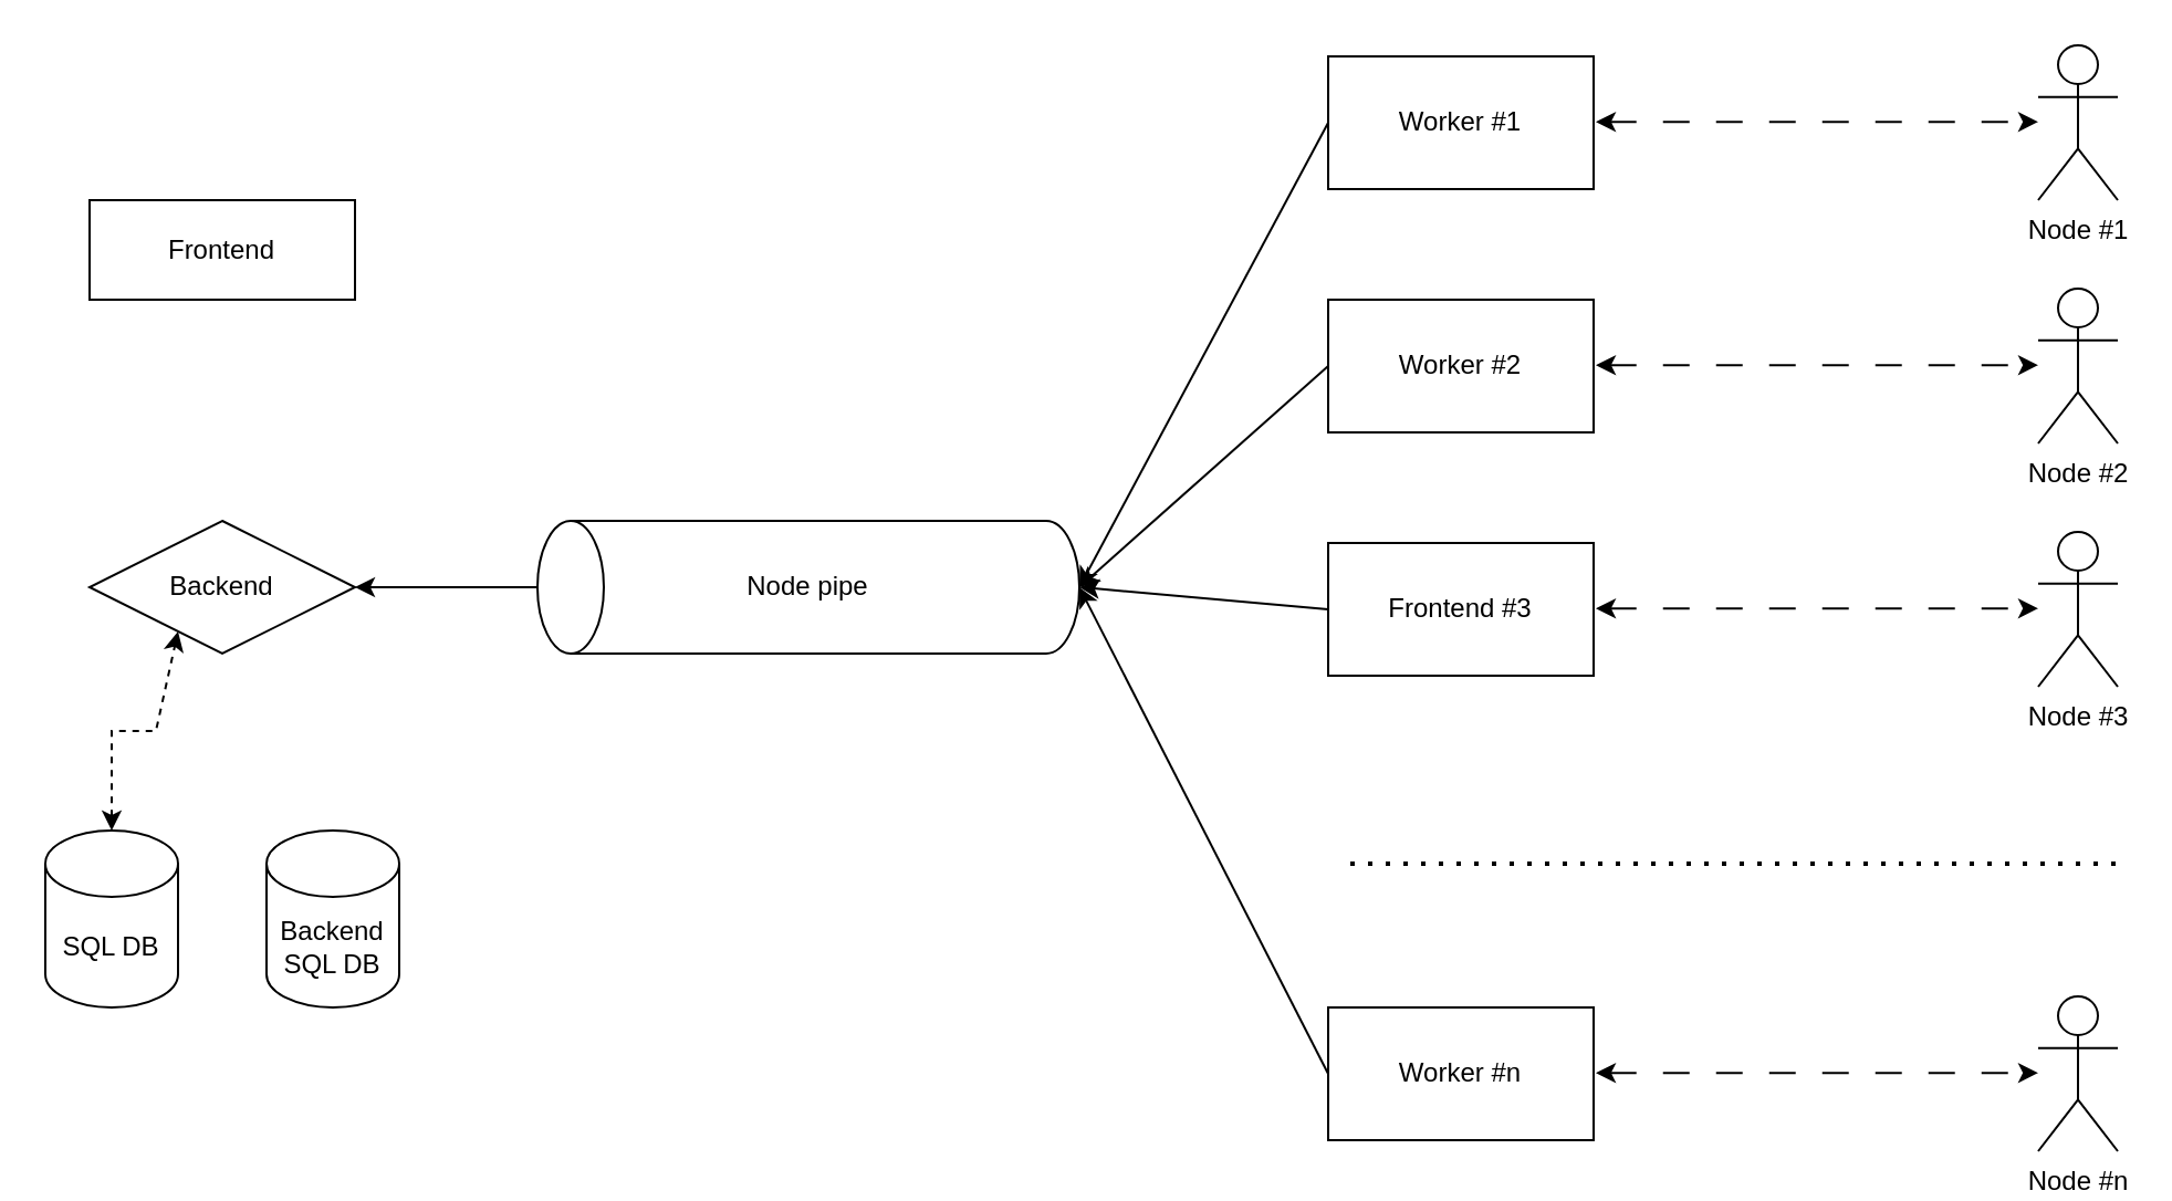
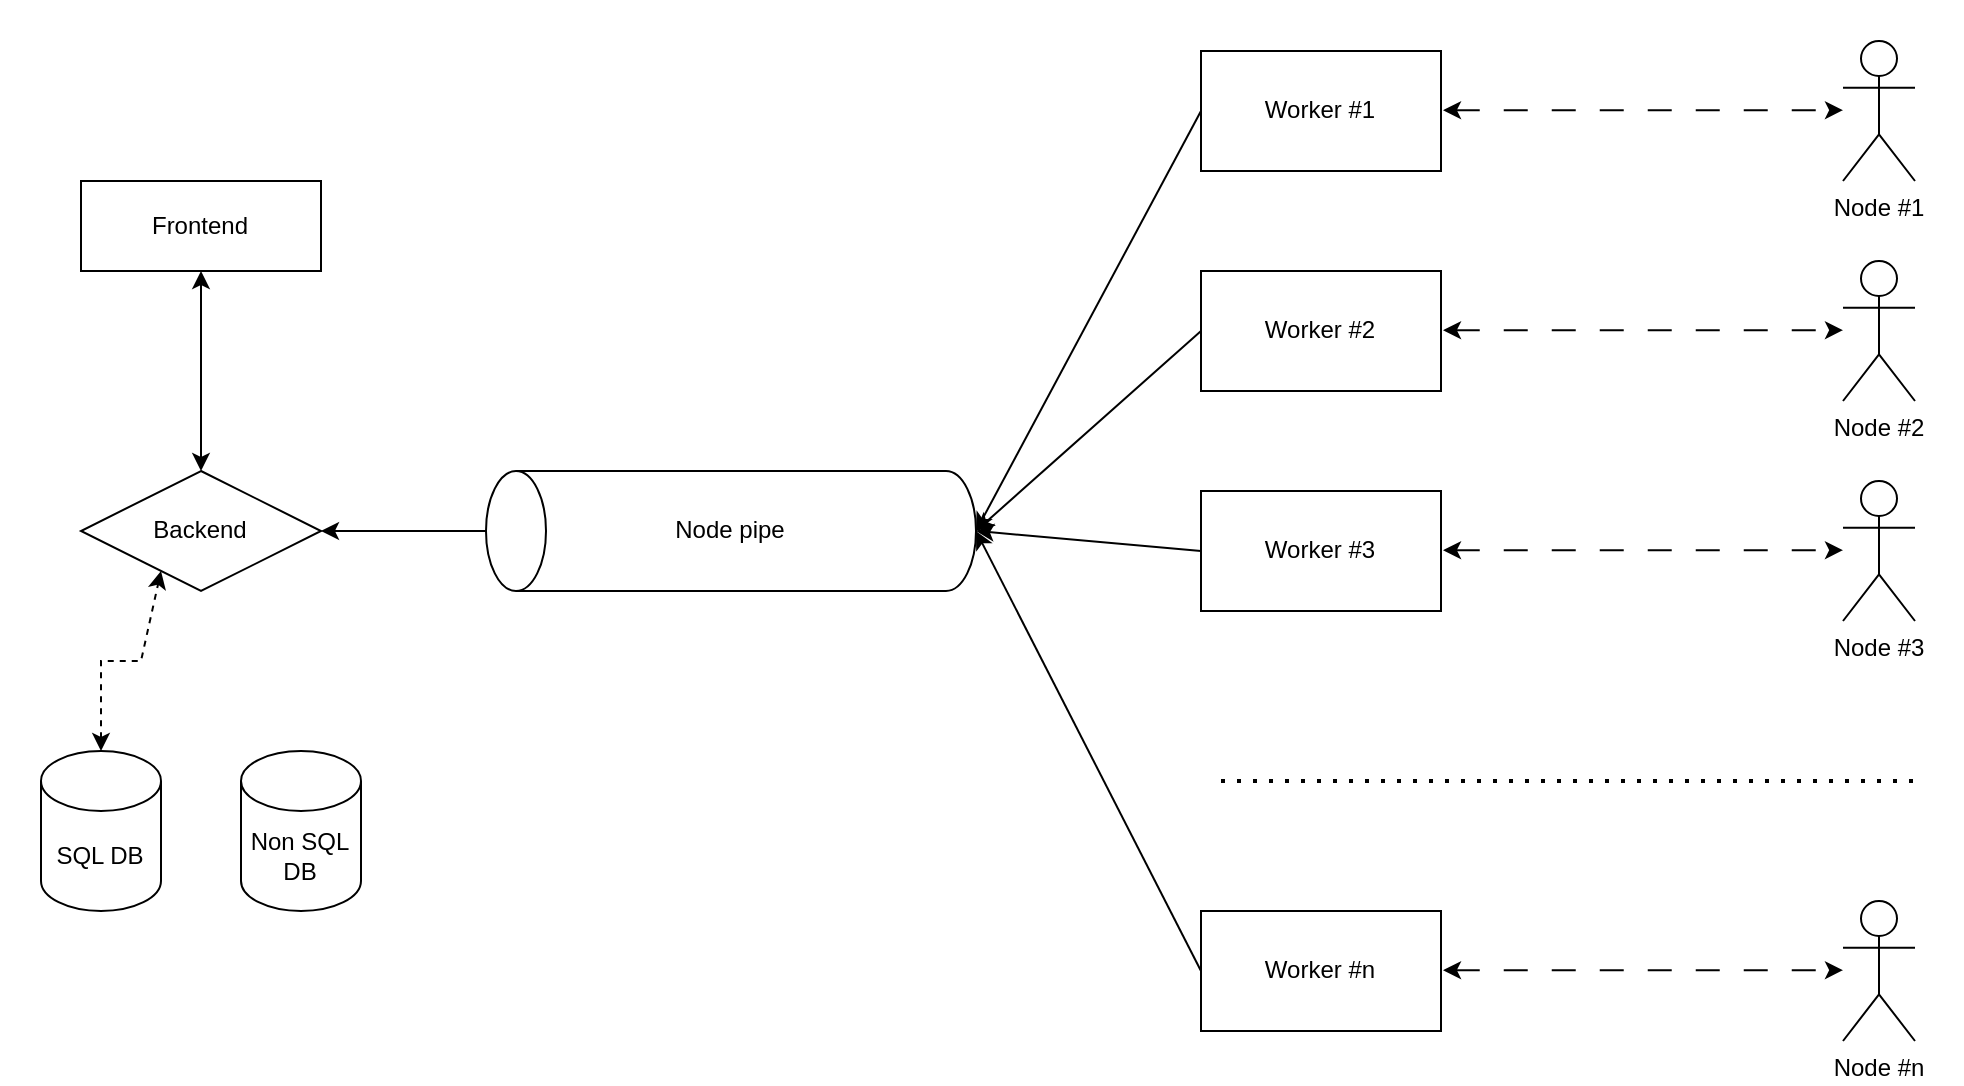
+ <mxCell id="26" value="" style="endArrow=classic;startArrow=classic;html=1;rounded=0;entryX=0.5;entryY=1;entryDx=0;entryDy=0;" edge="1" parent="1" source="22" target="25"><mxGeometry width="50" height="50" relative="1" as="geometry"><mxPoint x="-10" y="400" as="sourcePoint" /><mxPoint x="40" y="350" as="targetPoint" /></mxGeometry></mxCell>
- <mxCell id="13" value="Frontend #3" style="rounded=0;whiteSpace=wrap;html=1;" vertex="1" parent="1"><mxGeometry x="600" y="245" width="120" height="60" as="geometry" /></mxCell>
+ <mxCell id="13" value="Worker #3" style="rounded=0;whiteSpace=wrap;html=1;" vertex="1" parent="1"><mxGeometry x="600" y="245" width="120" height="60" as="geometry" /></mxCell>
- <mxCell id="24" value="Backend SQL DB" style="shape=cylinder3;whiteSpace=wrap;html=1;boundedLbl=1;backgroundOutline=1;size=15;" vertex="1" parent="1"><mxGeometry x="120" y="375" width="60" height="80" as="geometry" /></mxCell>
+ <mxCell id="24" value="Non SQL DB" style="shape=cylinder3;whiteSpace=wrap;html=1;boundedLbl=1;backgroundOutline=1;size=15;" vertex="1" parent="1"><mxGeometry x="120" y="375" width="60" height="80" as="geometry" /></mxCell>
